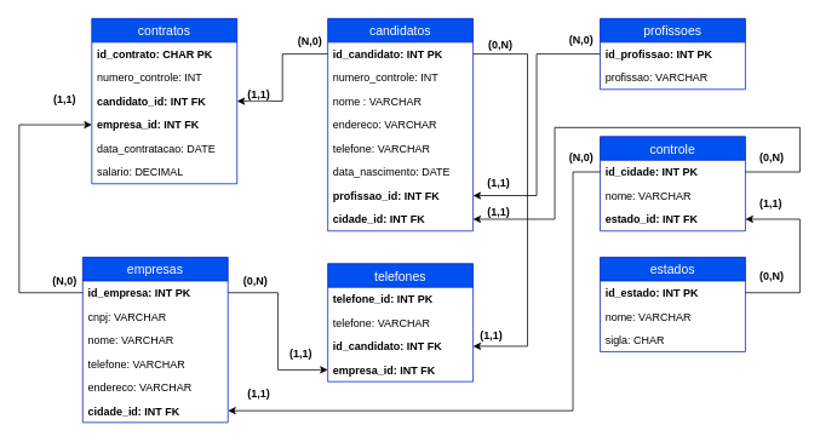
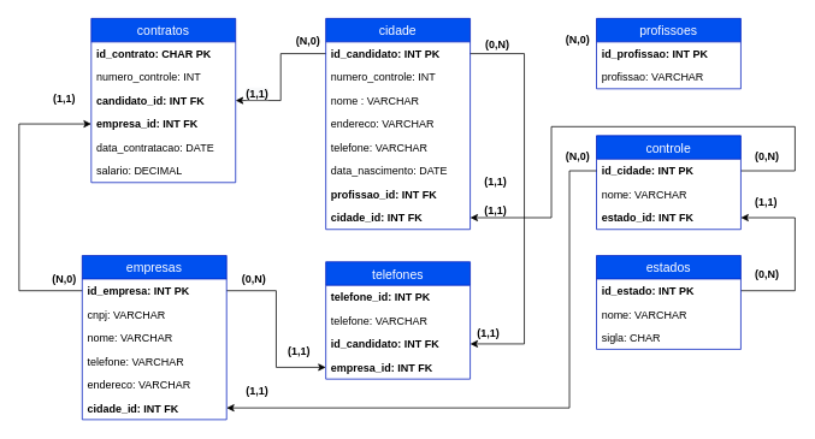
- <mxCell id="20" value="candidatos" style="swimlane;fontStyle=0;childLayout=stackLayout;horizontal=1;startSize=26;horizontalStack=0;resizeParent=1;resizeParentMax=0;resizeLast=0;collapsible=1;marginBottom=0;align=center;fontSize=14;fillColor=#0050ef;strokeColor=#001DBC;fontColor=#ffffff;" parent="1" vertex="1"><mxGeometry x="360" y="20" width="160" height="234" as="geometry" /></mxCell>
+ <mxCell id="20" value="cidade" style="swimlane;fontStyle=0;childLayout=stackLayout;horizontal=1;startSize=26;horizontalStack=0;resizeParent=1;resizeParentMax=0;resizeLast=0;collapsible=1;marginBottom=0;align=center;fontSize=14;fillColor=#0050ef;strokeColor=#001DBC;fontColor=#ffffff;" parent="1" vertex="1"><mxGeometry x="360" y="20" width="160" height="234" as="geometry" /></mxCell>
- <mxCell id="2" style="edgeStyle=orthogonalEdgeStyle;rounded=0;orthogonalLoop=1;jettySize=auto;html=1;exitX=0;exitY=0.5;exitDx=0;exitDy=0;entryX=1;entryY=0.5;entryDx=0;entryDy=0;" parent="1" source="35" target="27" edge="1"><mxGeometry relative="1" as="geometry" /></mxCell>
